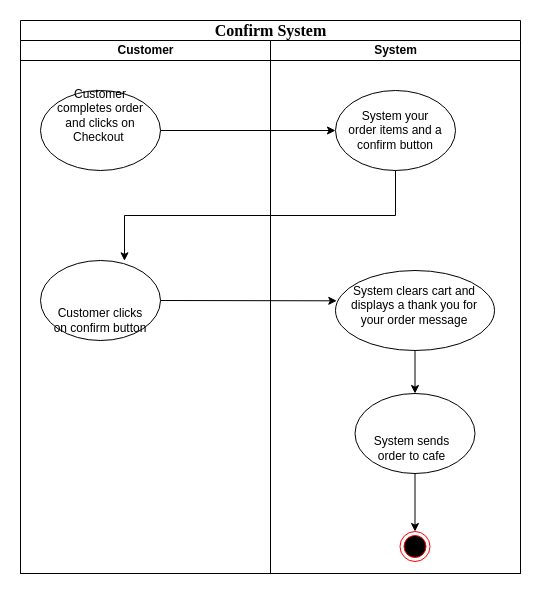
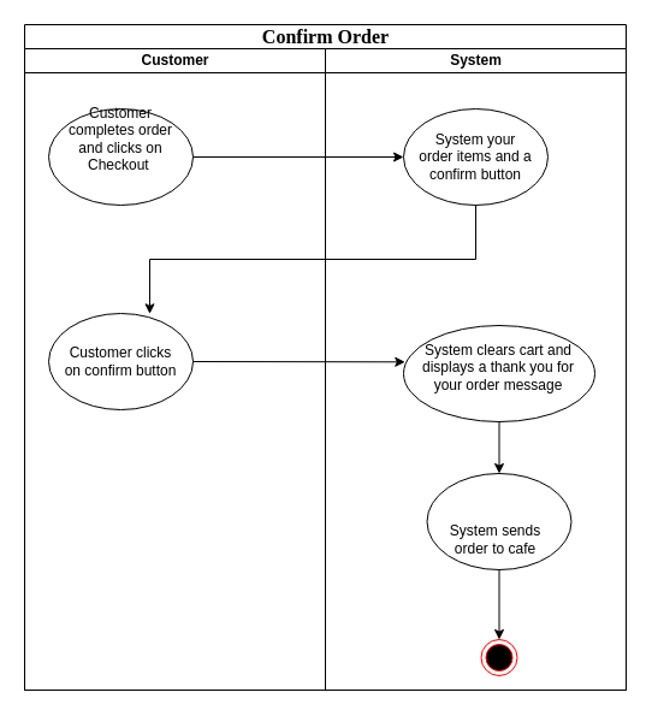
- <mxCell id="2" value="&lt;span id=&quot;docs-internal-guid-7835f885-7fff-3f7c-4a5b-f715589c2610&quot;&gt;&lt;span style=&quot;font-size: 12pt ; font-family: &amp;#34;times new roman&amp;#34; ; background-color: transparent ; vertical-align: baseline&quot;&gt;Confirm System&lt;/span&gt;&lt;/span&gt;" style="swimlane;html=1;childLayout=stackLayout;startSize=20;rounded=0;shadow=0;comic=0;labelBackgroundColor=none;strokeWidth=1;fontFamily=Verdana;fontSize=12;align=center;" parent="1" vertex="1"><mxGeometry x="20" y="20" width="500" height="553" as="geometry" /></mxCell>
+ <mxCell id="2" value="&lt;span id=&quot;docs-internal-guid-7835f885-7fff-3f7c-4a5b-f715589c2610&quot;&gt;&lt;span style=&quot;font-size: 12pt ; font-family: &amp;#34;times new roman&amp;#34; ; background-color: transparent ; vertical-align: baseline&quot;&gt;Confirm Order&lt;/span&gt;&lt;/span&gt;" style="swimlane;html=1;childLayout=stackLayout;startSize=20;rounded=0;shadow=0;comic=0;labelBackgroundColor=none;strokeWidth=1;fontFamily=Verdana;fontSize=12;align=center;" parent="1" vertex="1"><mxGeometry x="20" y="20" width="500" height="553" as="geometry" /></mxCell>
- <mxCell id="7" value="Customer clicks on confirm button" style="text;html=1;strokeColor=none;fillColor=none;align=center;verticalAlign=middle;whiteSpace=wrap;rounded=0;" parent="3" vertex="1"><mxGeometry x="30" y="265" width="100" height="30" as="geometry" /></mxCell>
+ <mxCell id="7" value="Customer clicks on confirm button" style="text;html=1;strokeColor=none;fillColor=none;align=center;verticalAlign=middle;whiteSpace=wrap;rounded=0;" parent="3" vertex="1"><mxGeometry x="30" y="245" width="100" height="30" as="geometry" /></mxCell>
